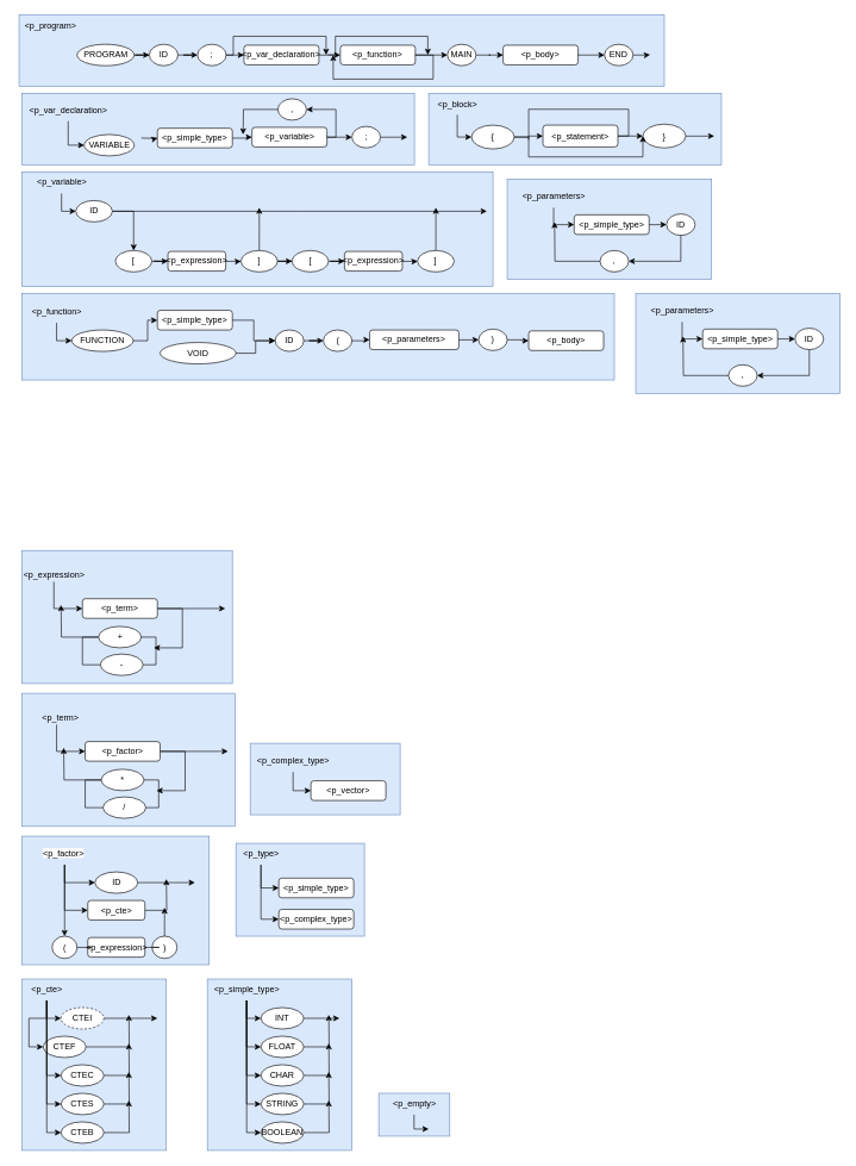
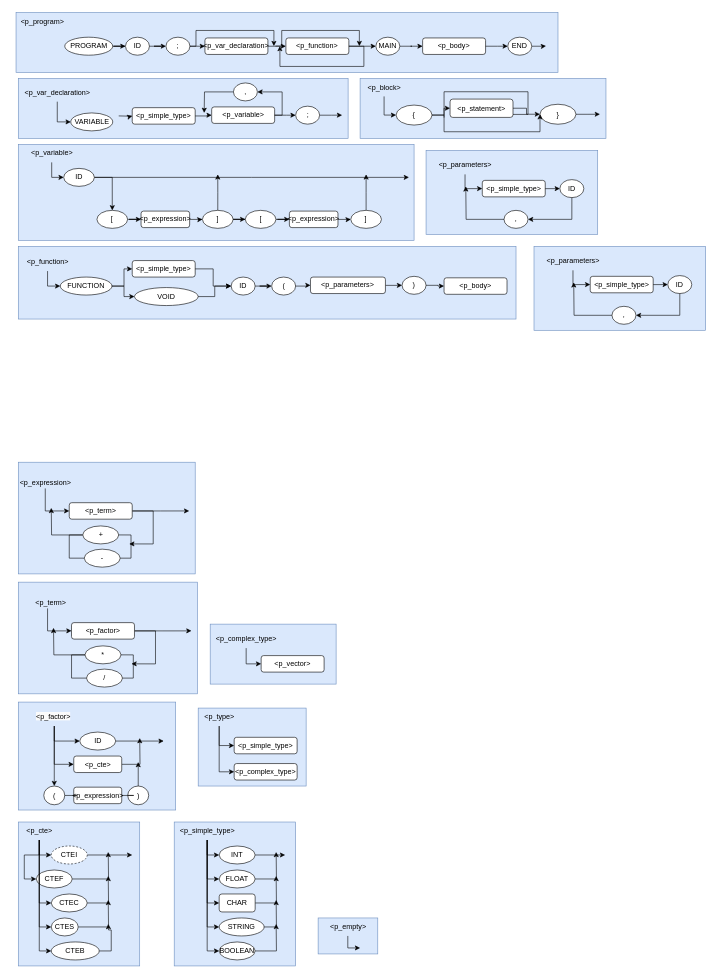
- <mxCell id="173" value="&amp;lt;p_statement&amp;gt;" style="rounded=1;whiteSpace=wrap;html=1;" parent="170" vertex="1"><mxGeometry x="160" y="44.444" width="105" height="30.556" as="geometry" /></mxCell>
+ <mxCell id="173" value="&amp;lt;p_statement&amp;gt;" style="rounded=1;whiteSpace=wrap;html=1;" parent="170" vertex="1"><mxGeometry x="150" y="34.444" width="105" height="30.556" as="geometry" /></mxCell>
+ <mxCell id="148" style="edgeStyle=orthogonalEdgeStyle;rounded=0;orthogonalLoop=1;jettySize=auto;html=1;entryX=0;entryY=0.5;entryDx=0;entryDy=0;" parent="140" source="143" target="147" edge="1"><mxGeometry relative="1" as="geometry" /></mxCell>
- <mxCell id="32" value="CHAR" style="ellipse;whiteSpace=wrap;html=1;movable=1;resizable=1;rotatable=1;deletable=1;editable=1;locked=0;connectable=1;" parent="1" vertex="1"><mxGeometry x="365" y="1490" width="60" height="30" as="geometry" /></mxCell>
+ <mxCell id="32" value="CHAR" style="whiteSpace=wrap;html=1;movable=1;resizable=1;rotatable=1;deletable=1;editable=1;locked=0;connectable=1;rounded=1;" parent="1" vertex="1"><mxGeometry x="365" y="1490" width="60" height="30" as="geometry" /></mxCell>
- <mxCell id="66" value="CTES" style="ellipse;whiteSpace=wrap;html=1;movable=1;resizable=1;rotatable=1;deletable=1;editable=1;locked=0;connectable=1;container=0;" parent="1" vertex="1"><mxGeometry x="85" y="1530" width="60" height="30" as="geometry" /></mxCell>
+ <mxCell id="66" value="CTES" style="ellipse;whiteSpace=wrap;html=1;movable=1;resizable=1;rotatable=1;deletable=1;editable=1;locked=0;connectable=1;container=0;" parent="1" vertex="1"><mxGeometry x="85" y="1530" width="45" height="30" as="geometry" /></mxCell>
- <mxCell id="35" value="STRING" style="ellipse;whiteSpace=wrap;html=1;movable=1;resizable=1;rotatable=1;deletable=1;editable=1;locked=0;connectable=1;" parent="1" vertex="1"><mxGeometry x="365" y="1530" width="60" height="30" as="geometry" /></mxCell>
+ <mxCell id="35" value="STRING" style="ellipse;whiteSpace=wrap;html=1;movable=1;resizable=1;rotatable=1;deletable=1;editable=1;locked=0;connectable=1;" parent="1" vertex="1"><mxGeometry x="365" y="1530" width="75" height="30" as="geometry" /></mxCell>
- <mxCell id="69" value="CTEB" style="ellipse;whiteSpace=wrap;html=1;movable=1;resizable=1;rotatable=1;deletable=1;editable=1;locked=0;connectable=1;container=0;" parent="1" vertex="1"><mxGeometry x="85" y="1570" width="60" height="30" as="geometry" /></mxCell>
+ <mxCell id="69" value="CTEB" style="ellipse;whiteSpace=wrap;html=1;movable=1;resizable=1;rotatable=1;deletable=1;editable=1;locked=0;connectable=1;container=0;" parent="1" vertex="1"><mxGeometry x="85" y="1570" width="80" height="30" as="geometry" /></mxCell>
